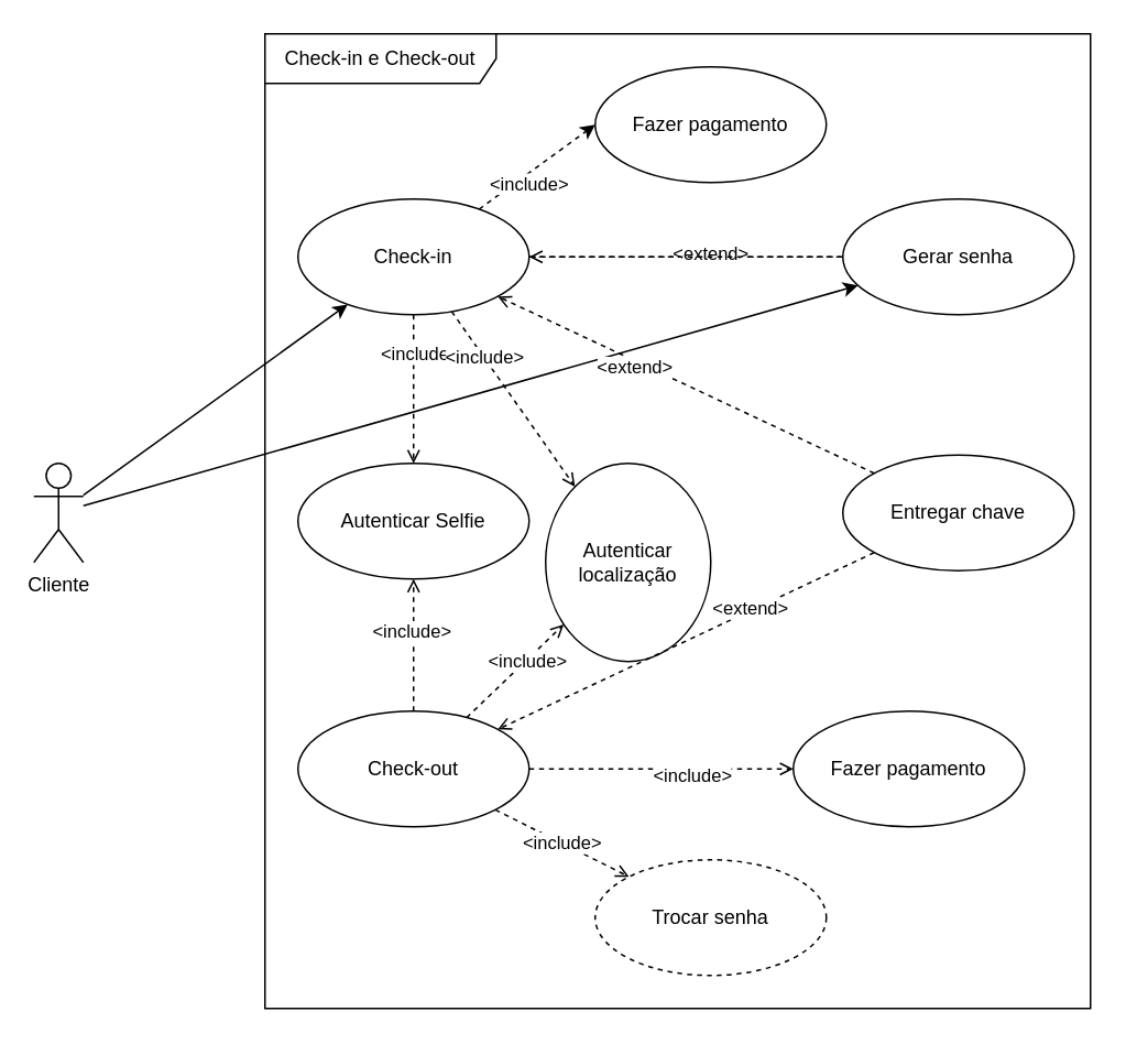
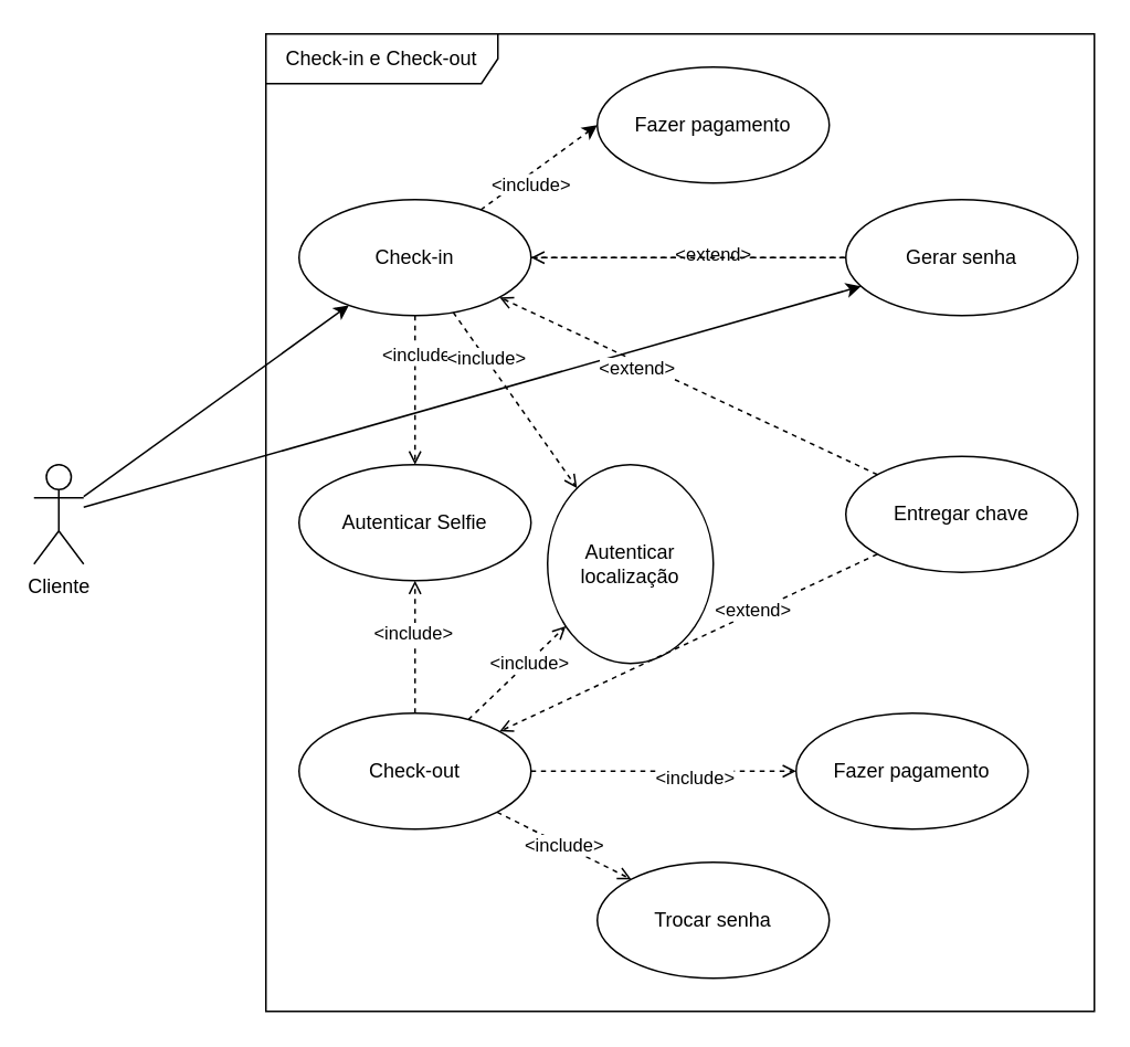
- <mxCell id="34" value="Trocar senha" style="ellipse;whiteSpace=wrap;html=1;dashed=1;" parent="1" vertex="1"><mxGeometry x="360" y="520" width="140" height="70" as="geometry" /></mxCell>
+ <mxCell id="34" value="Trocar senha" style="ellipse;whiteSpace=wrap;html=1;" parent="1" vertex="1"><mxGeometry x="360" y="520" width="140" height="70" as="geometry" /></mxCell>
